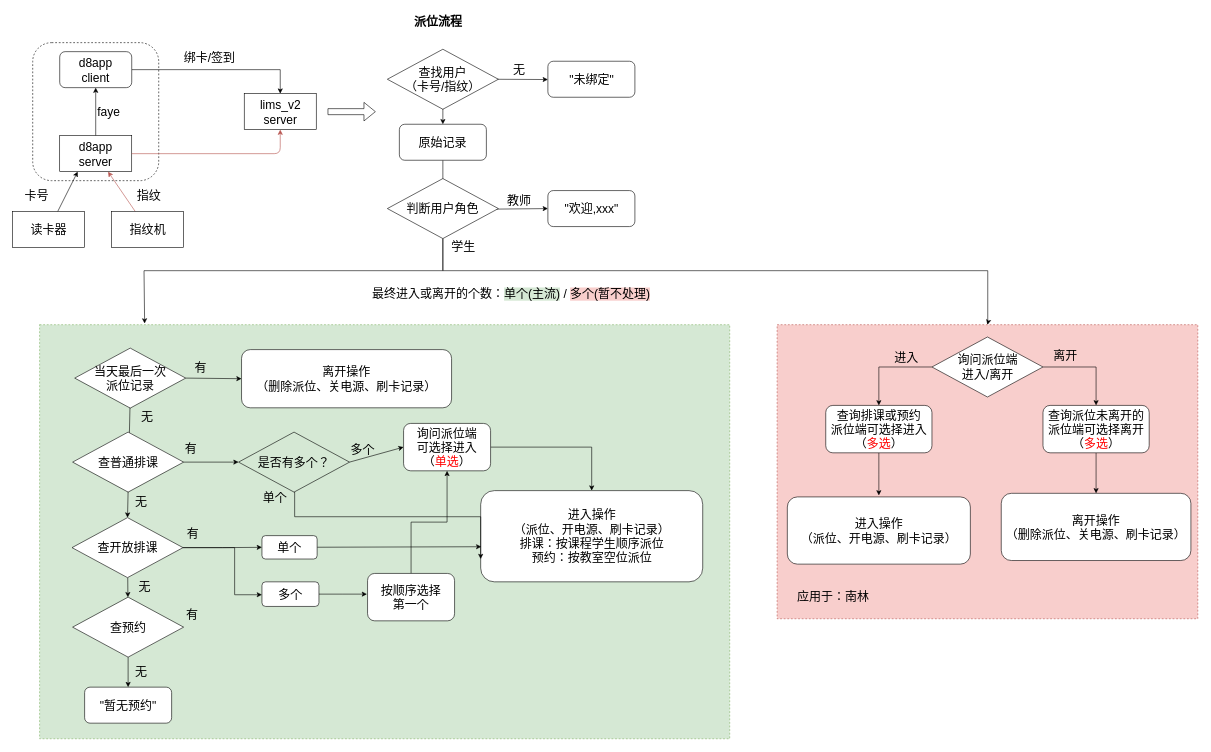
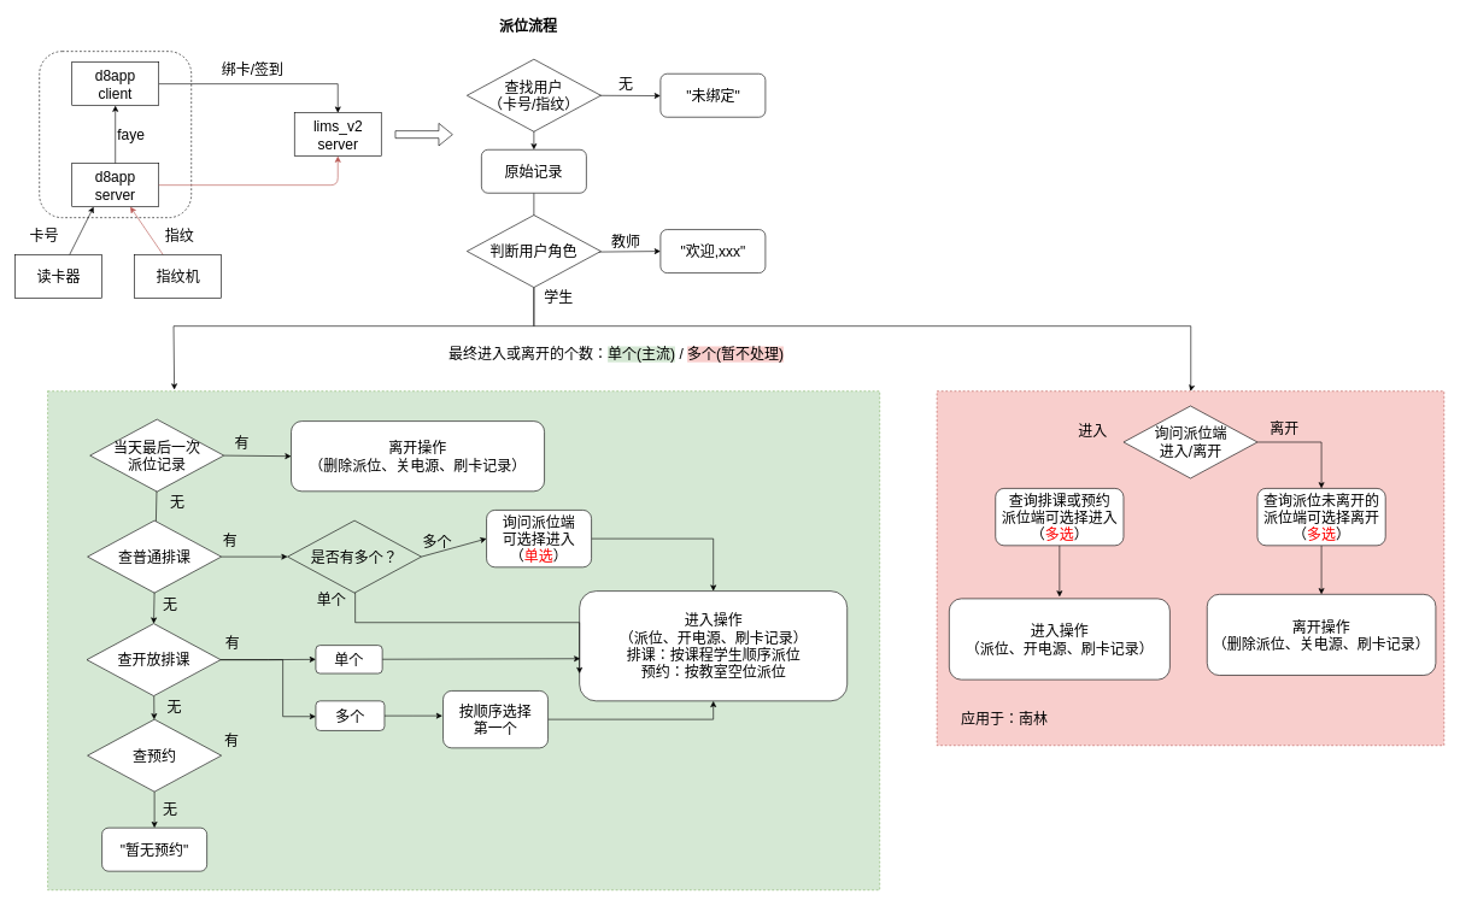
- <mxCell id="10" value="d8app&lt;br&gt;client" style="whiteSpace=wrap;html=1;strokeWidth=1;fontSize=20;rounded=1;" parent="1" vertex="1"><mxGeometry x="99" y="85.5" width="120" height="60" as="geometry" /></mxCell>
+ <mxCell id="10" value="d8app&lt;br&gt;client" style="rounded=0;whiteSpace=wrap;html=1;strokeWidth=1;fontSize=20;" parent="1" vertex="1"><mxGeometry x="99" y="85.5" width="120" height="60" as="geometry" /></mxCell>
- <mxCell id="36" value="" style="rounded=0;orthogonalLoop=1;jettySize=auto;html=1;fontSize=20;exitX=0;exitY=0.5;exitDx=0;exitDy=0;entryX=0.5;entryY=0;entryDx=0;entryDy=0;edgeStyle=orthogonalEdgeStyle;" parent="1" source="34" target="39" edge="1"><mxGeometry relative="1" as="geometry"><mxPoint x="1452.5" y="621" as="sourcePoint" /><mxPoint x="1424.794" y="667.676" as="targetPoint" /></mxGeometry></mxCell>
- <mxCell id="73" value="" style="edgeStyle=orthogonalEdgeStyle;rounded=0;orthogonalLoop=1;jettySize=auto;html=1;" parent="1" source="74" target="65" edge="1"><mxGeometry relative="1" as="geometry"><mxPoint x="961" y="1048" as="targetPoint" /></mxGeometry></mxCell>
+ <mxCell id="73" value="" style="edgeStyle=orthogonalEdgeStyle;rounded=0;orthogonalLoop=1;jettySize=auto;html=1;entryX=0.5;entryY=1;entryDx=0;entryDy=0;" parent="1" source="74" target="59" edge="1"><mxGeometry relative="1" as="geometry"><mxPoint x="961" y="1048" as="targetPoint" /></mxGeometry></mxCell>
